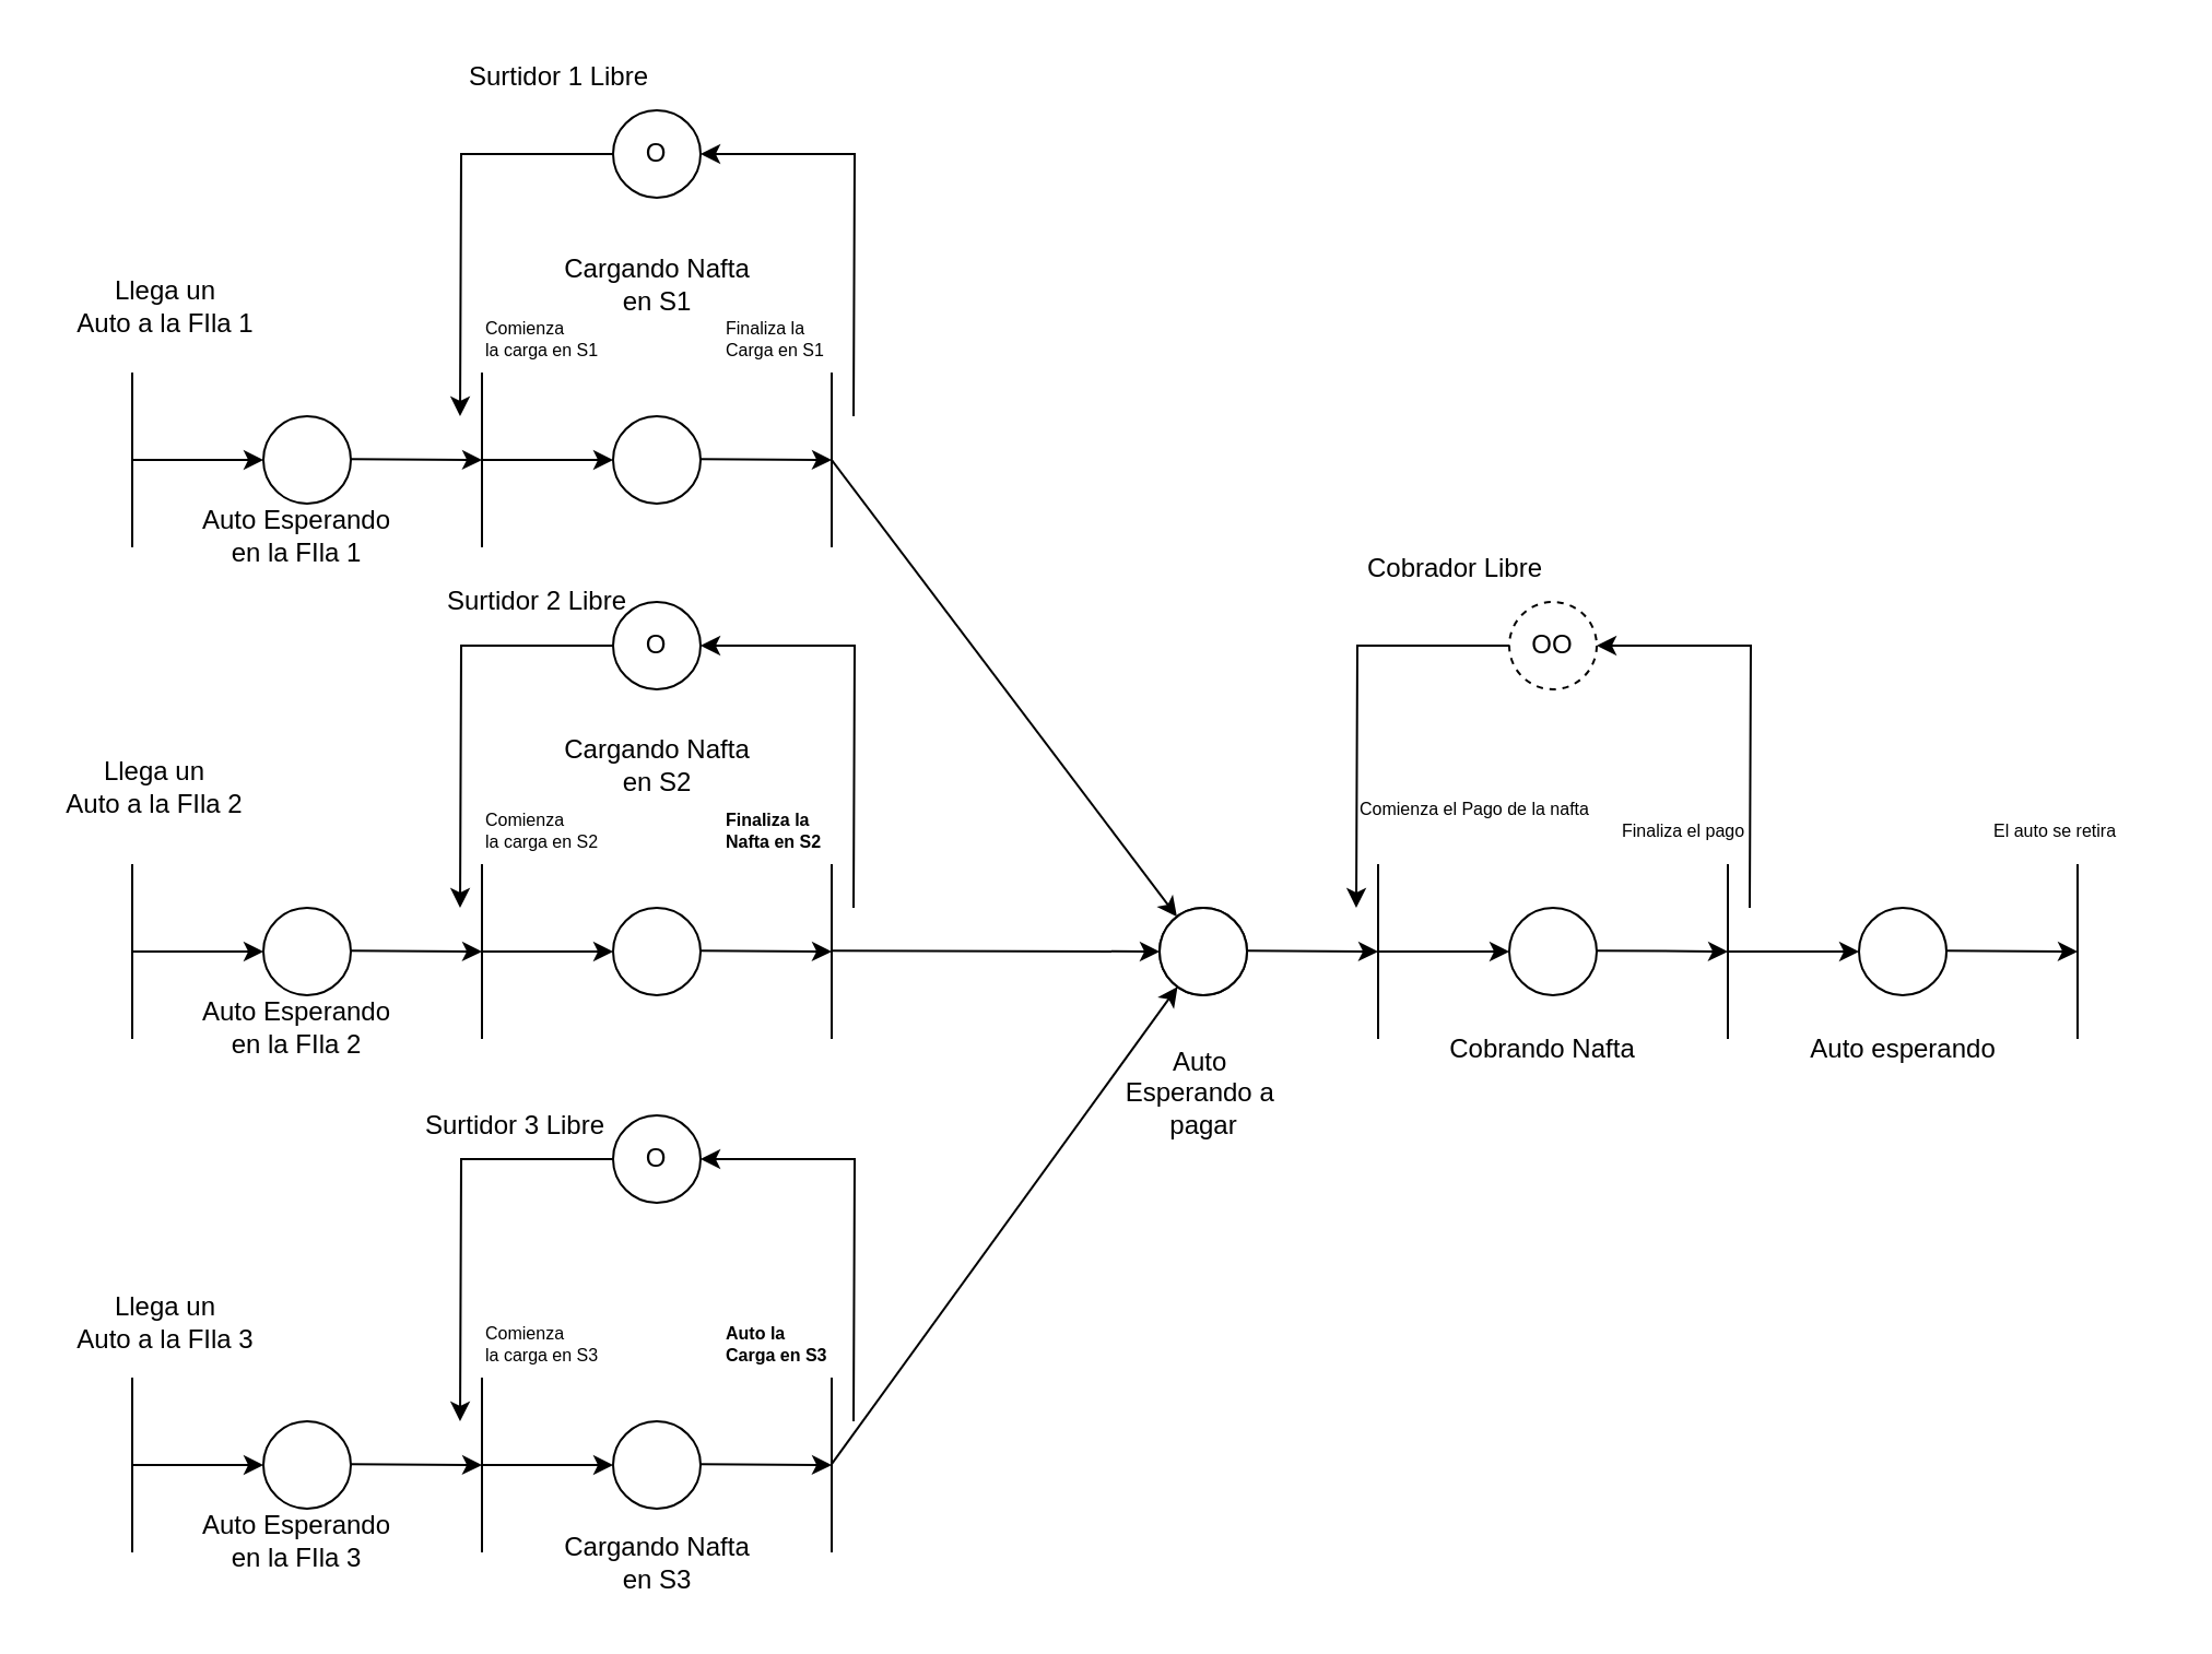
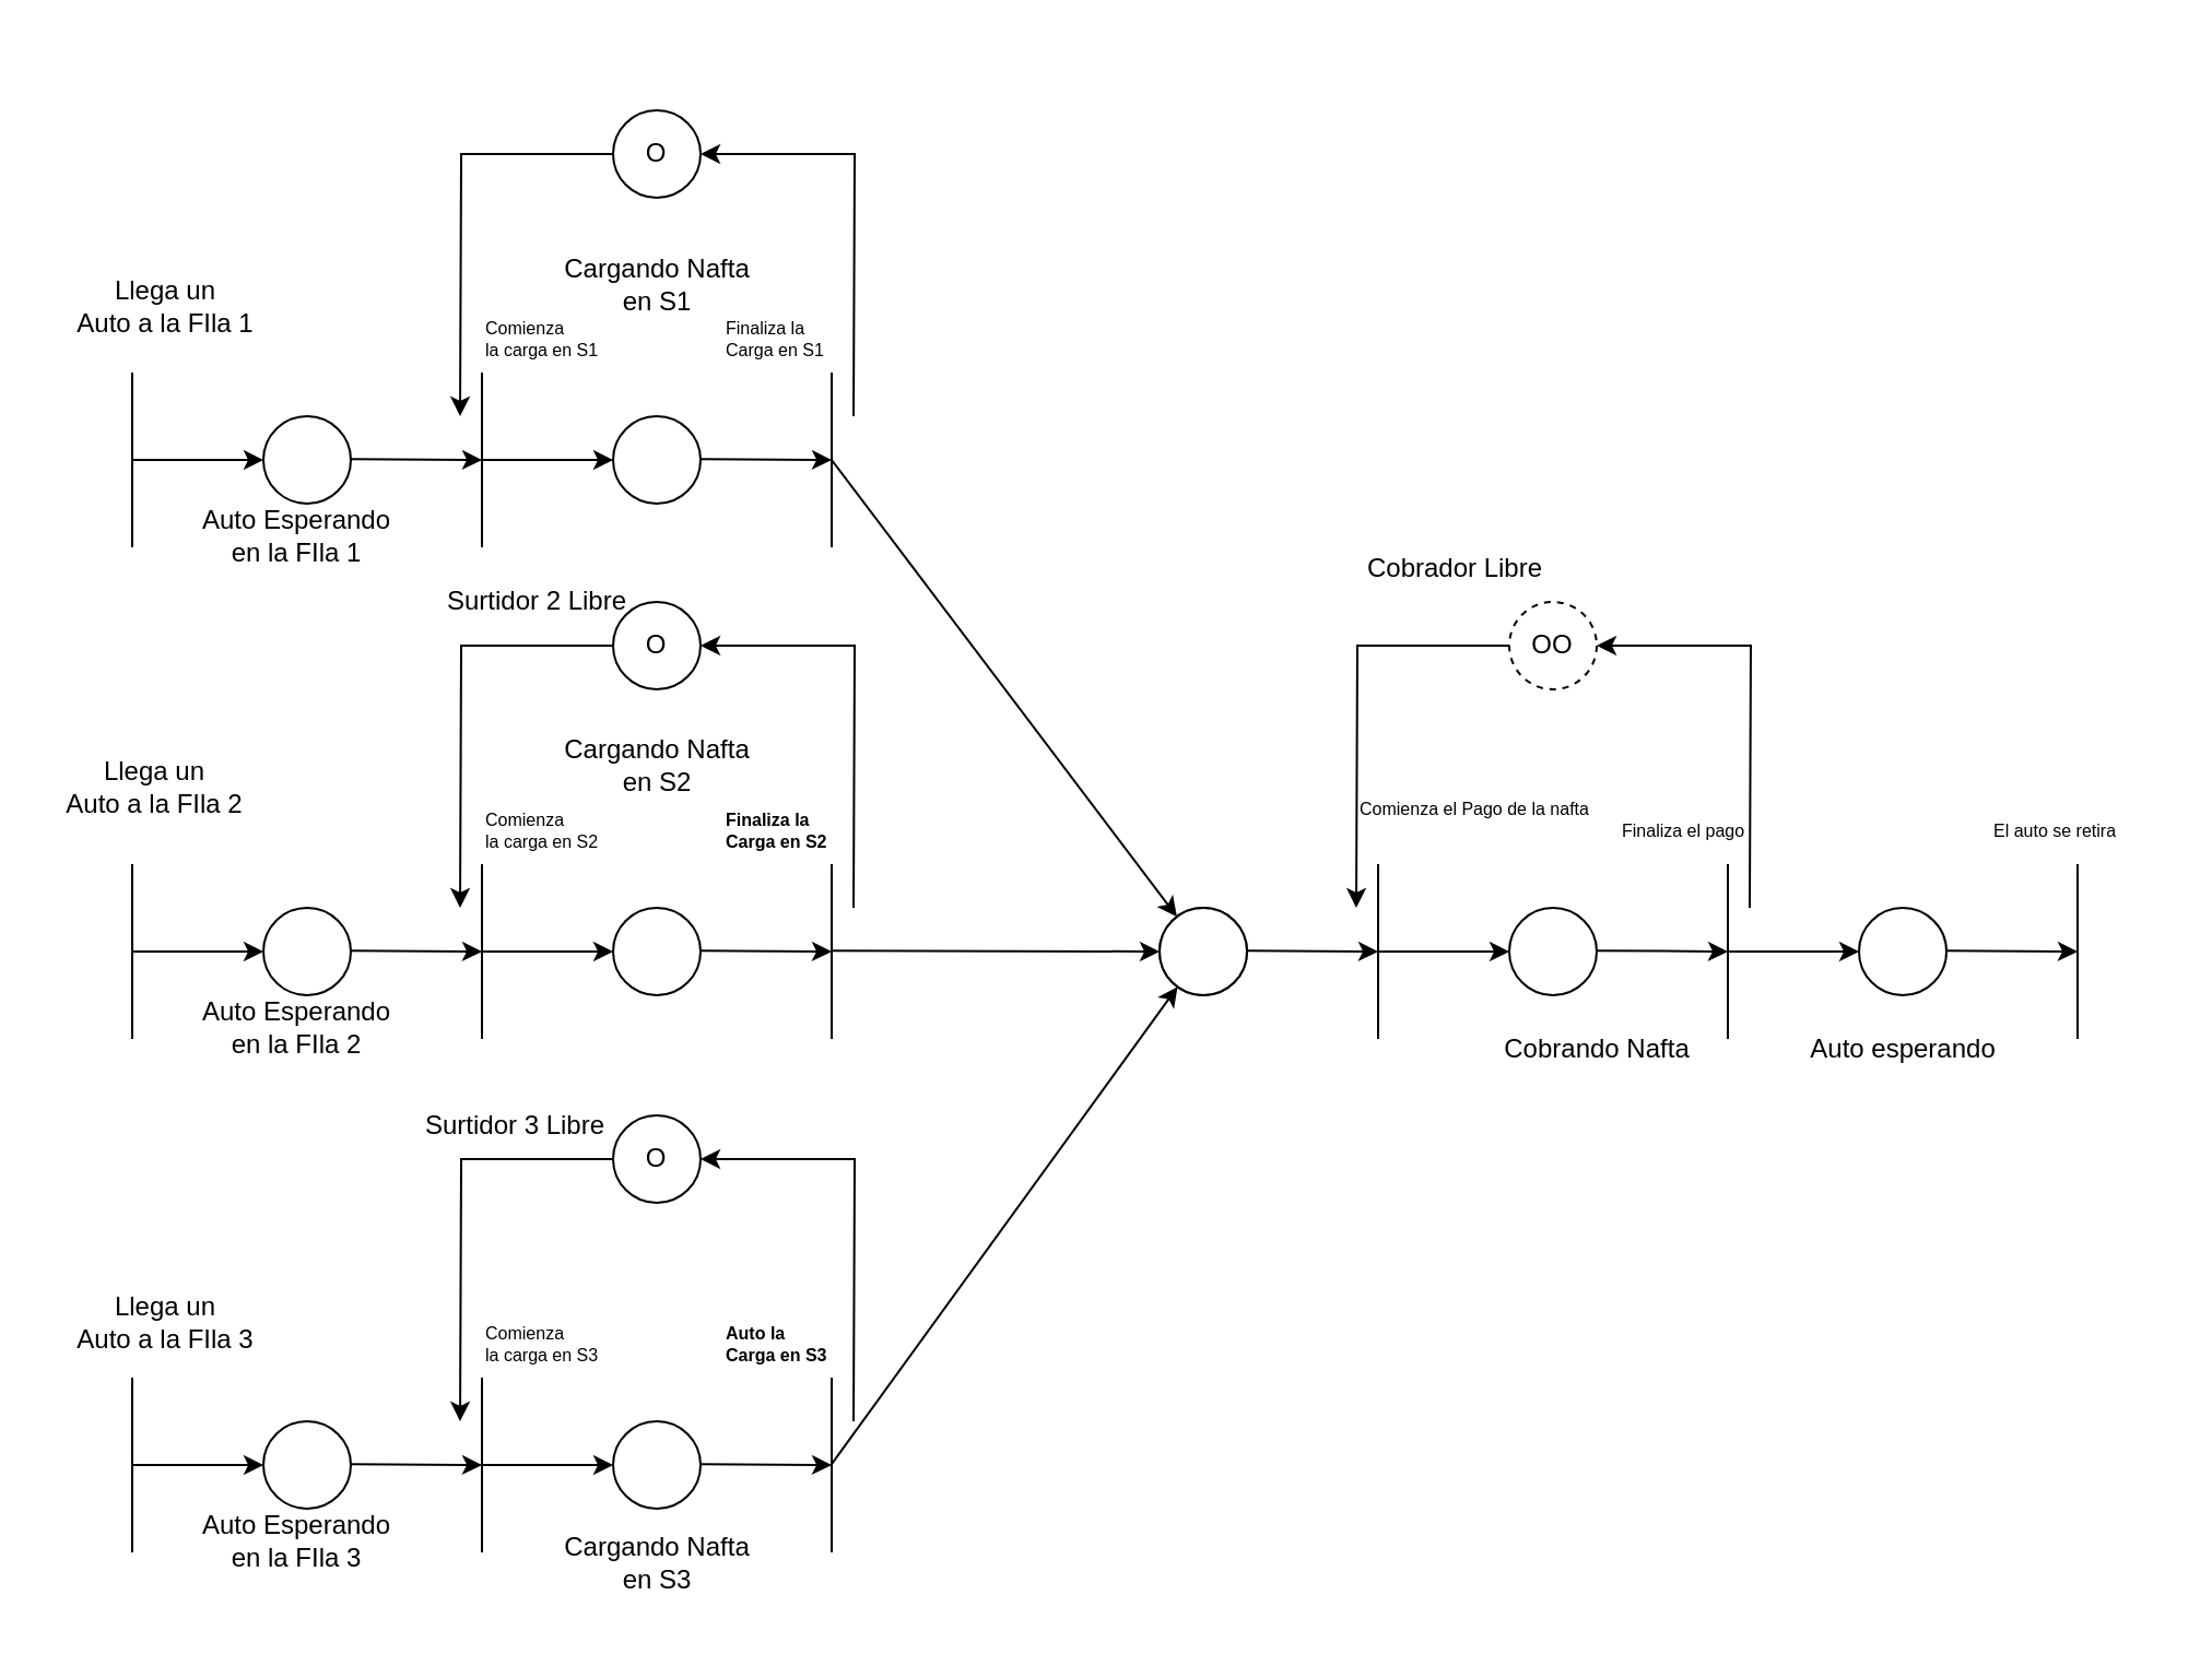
- <mxCell id="18" value="Surtidor 1 Libre" style="text;html=1;align=center;verticalAlign=middle;resizable=0;points=[];autosize=1;strokeColor=none;fillColor=none;" parent="1" vertex="1"><mxGeometry x="200" y="20" width="110" height="30" as="geometry" /></mxCell>
- <mxCell id="37" value="&lt;h5 style=&quot;font-size: 8px;&quot;&gt;Finaliza la&amp;nbsp;&lt;br&gt;Nafta en S2&lt;/h5&gt;" style="text;html=1;align=left;verticalAlign=middle;resizable=0;points=[];autosize=1;strokeColor=none;fillColor=none;" parent="1" vertex="1"><mxGeometry x="330" y="350" width="70" height="60" as="geometry" /></mxCell>
+ <mxCell id="37" value="&lt;h5 style=&quot;font-size: 8px;&quot;&gt;Finaliza la&amp;nbsp;&lt;br&gt;Carga en S2&lt;/h5&gt;" style="text;html=1;align=left;verticalAlign=middle;resizable=0;points=[];autosize=1;strokeColor=none;fillColor=none;" parent="1" vertex="1"><mxGeometry x="330" y="350" width="70" height="60" as="geometry" /></mxCell>
- <mxCell id="65" value="Cobrando Nafta" style="text;html=1;align=center;verticalAlign=middle;resizable=0;points=[];autosize=1;strokeColor=none;fillColor=none;" parent="1" vertex="1"><mxGeometry x="650" y="465" width="110" height="30" as="geometry" /></mxCell>
+ <mxCell id="65" value="Cobrando Nafta" style="text;html=1;align=center;verticalAlign=middle;resizable=0;points=[];autosize=1;strokeColor=none;fillColor=none;" parent="1" vertex="1"><mxGeometry x="675" y="465" width="110" height="30" as="geometry" /></mxCell>
- <mxCell id="60" value="Auto&amp;nbsp;&lt;div&gt;Esperando a&amp;nbsp;&lt;/div&gt;&lt;div&gt;pagar&lt;/div&gt;" style="text;html=1;align=center;verticalAlign=middle;resizable=0;points=[];autosize=1;strokeColor=none;fillColor=none;" parent="1" vertex="1"><mxGeometry x="505" y="470" width="90" height="60" as="geometry" /></mxCell>
